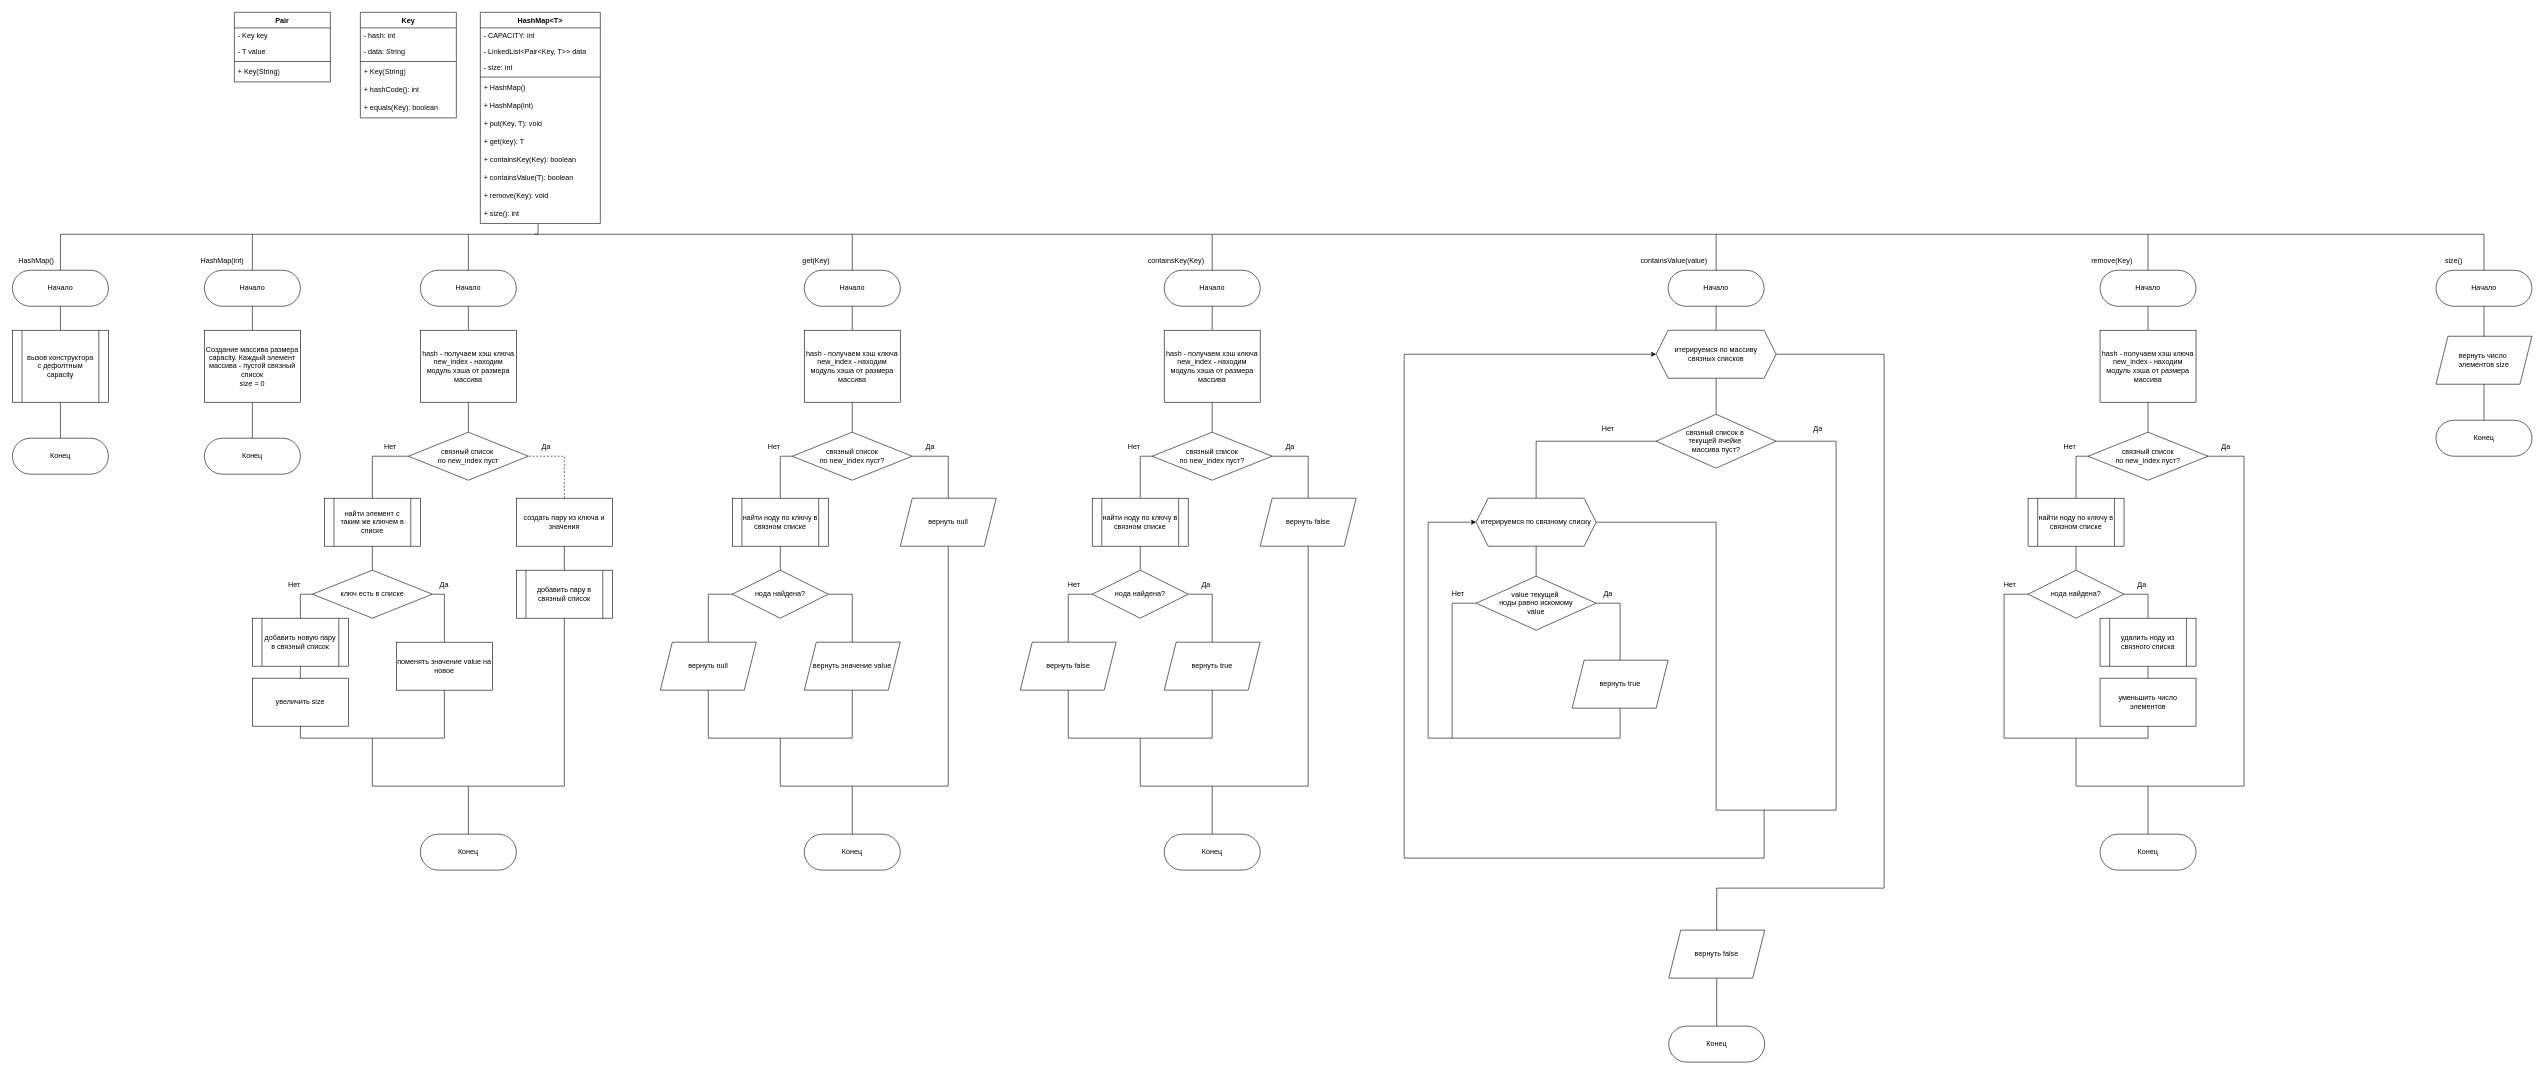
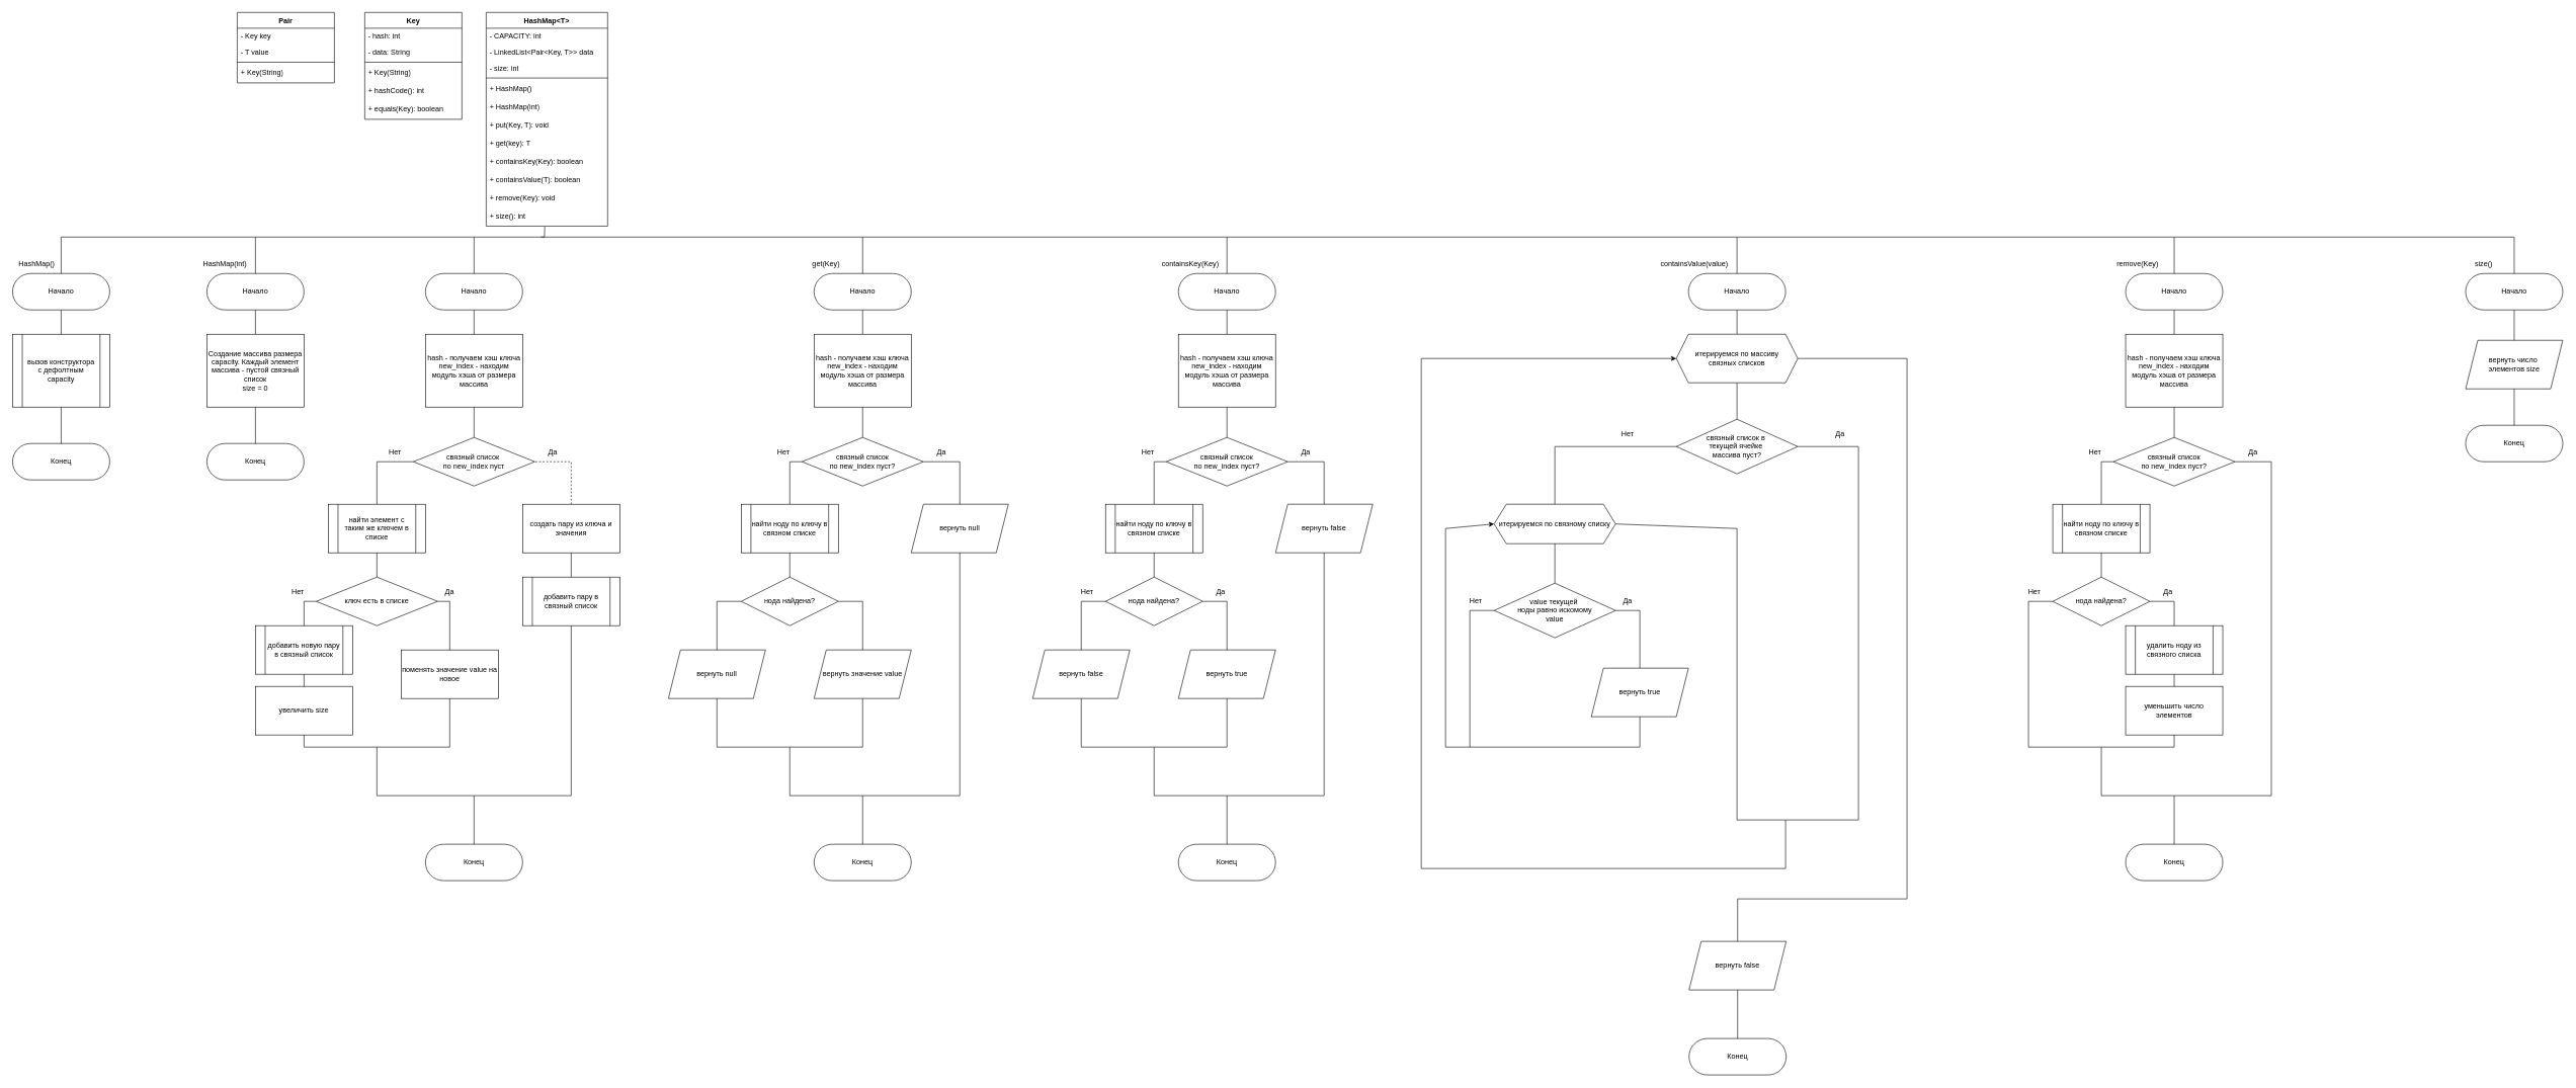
- <mxCell id="123" value="итерируемся по связному списку" style="shape=hexagon;perimeter=hexagonPerimeter2;whiteSpace=wrap;html=1;fixedSize=1;" vertex="1" parent="1"><mxGeometry x="2460" y="830" width="200" height="80" as="geometry" /></mxCell>
+ <mxCell id="123" value="итерируемся по связному списку" style="shape=hexagon;perimeter=hexagonPerimeter2;whiteSpace=wrap;html=1;fixedSize=1;" vertex="1" parent="1"><mxGeometry x="2460" y="830" width="200" height="65" as="geometry" /></mxCell>
